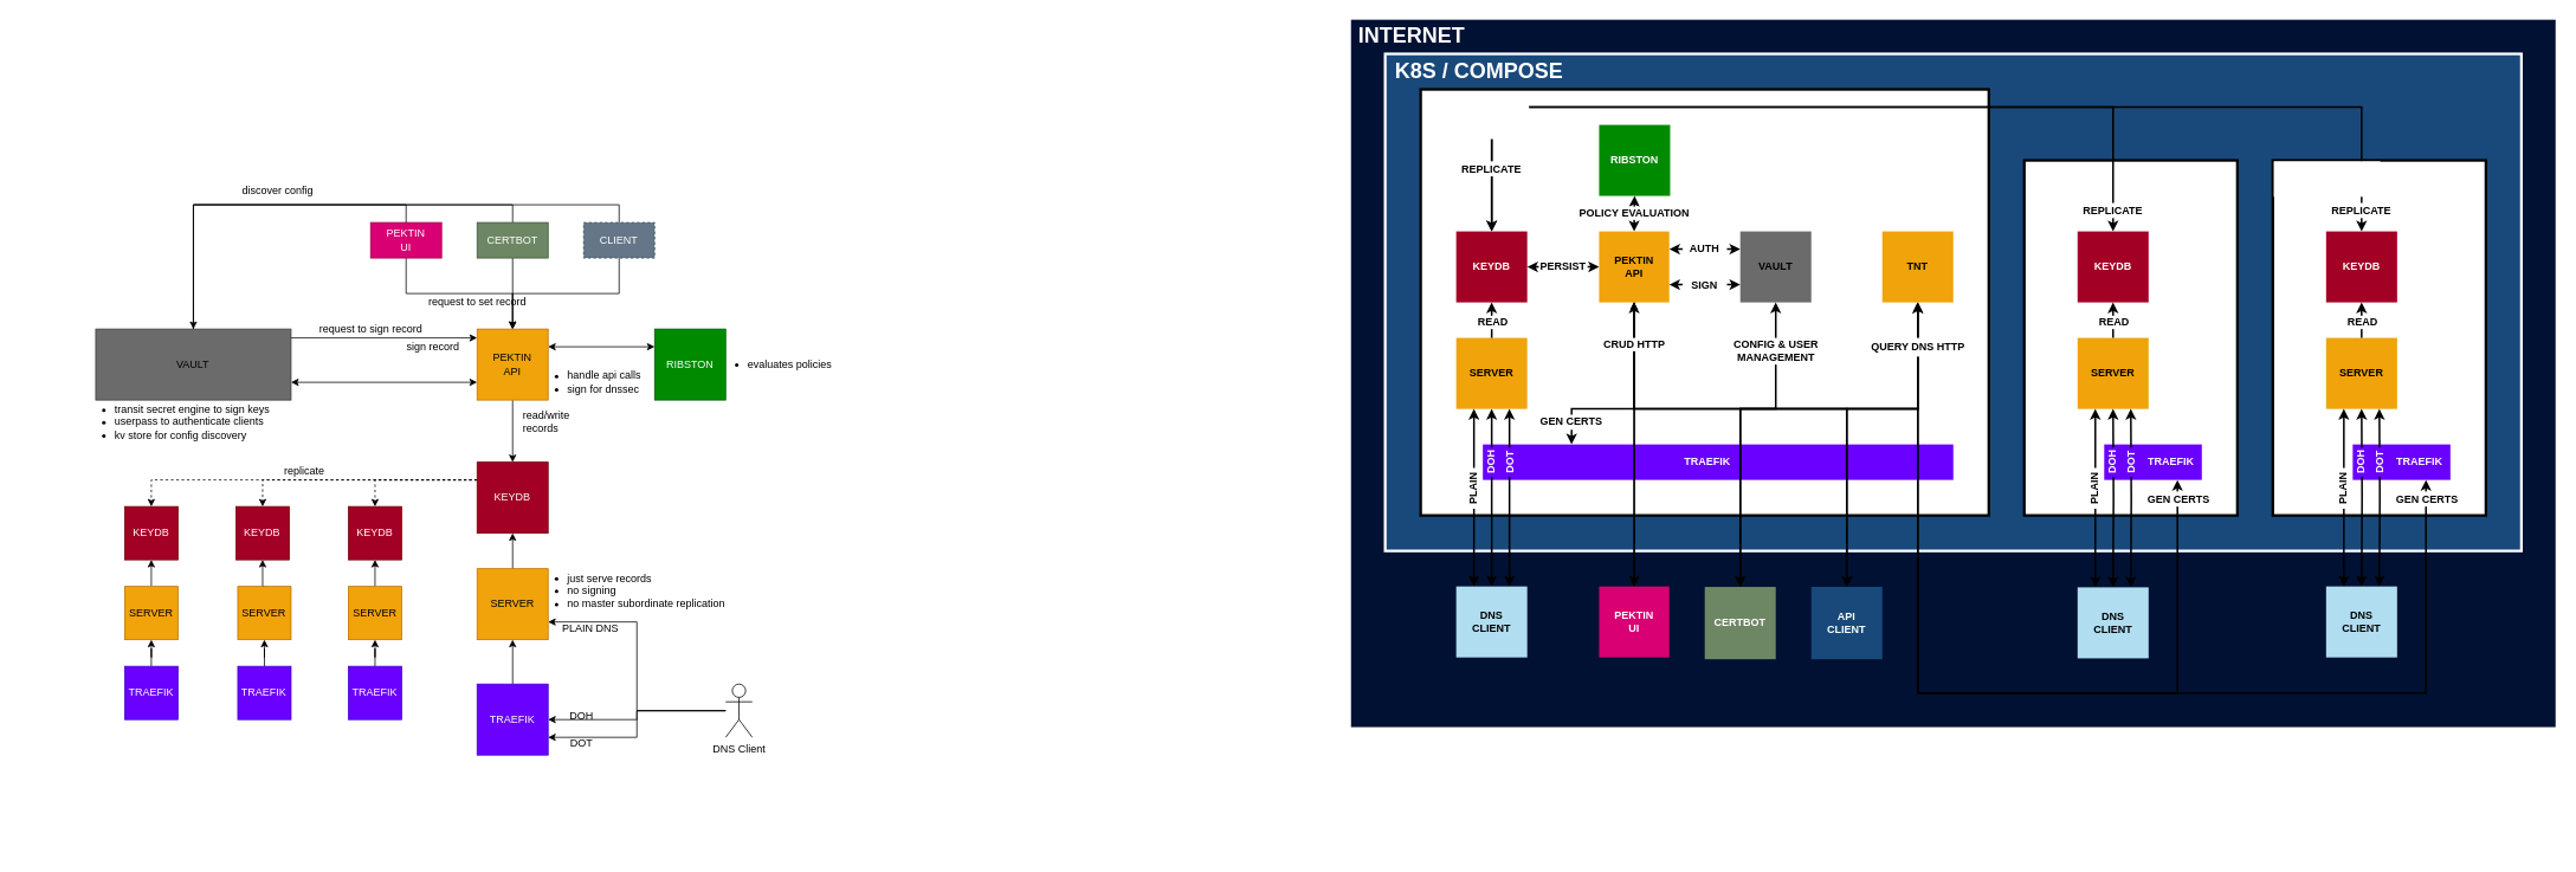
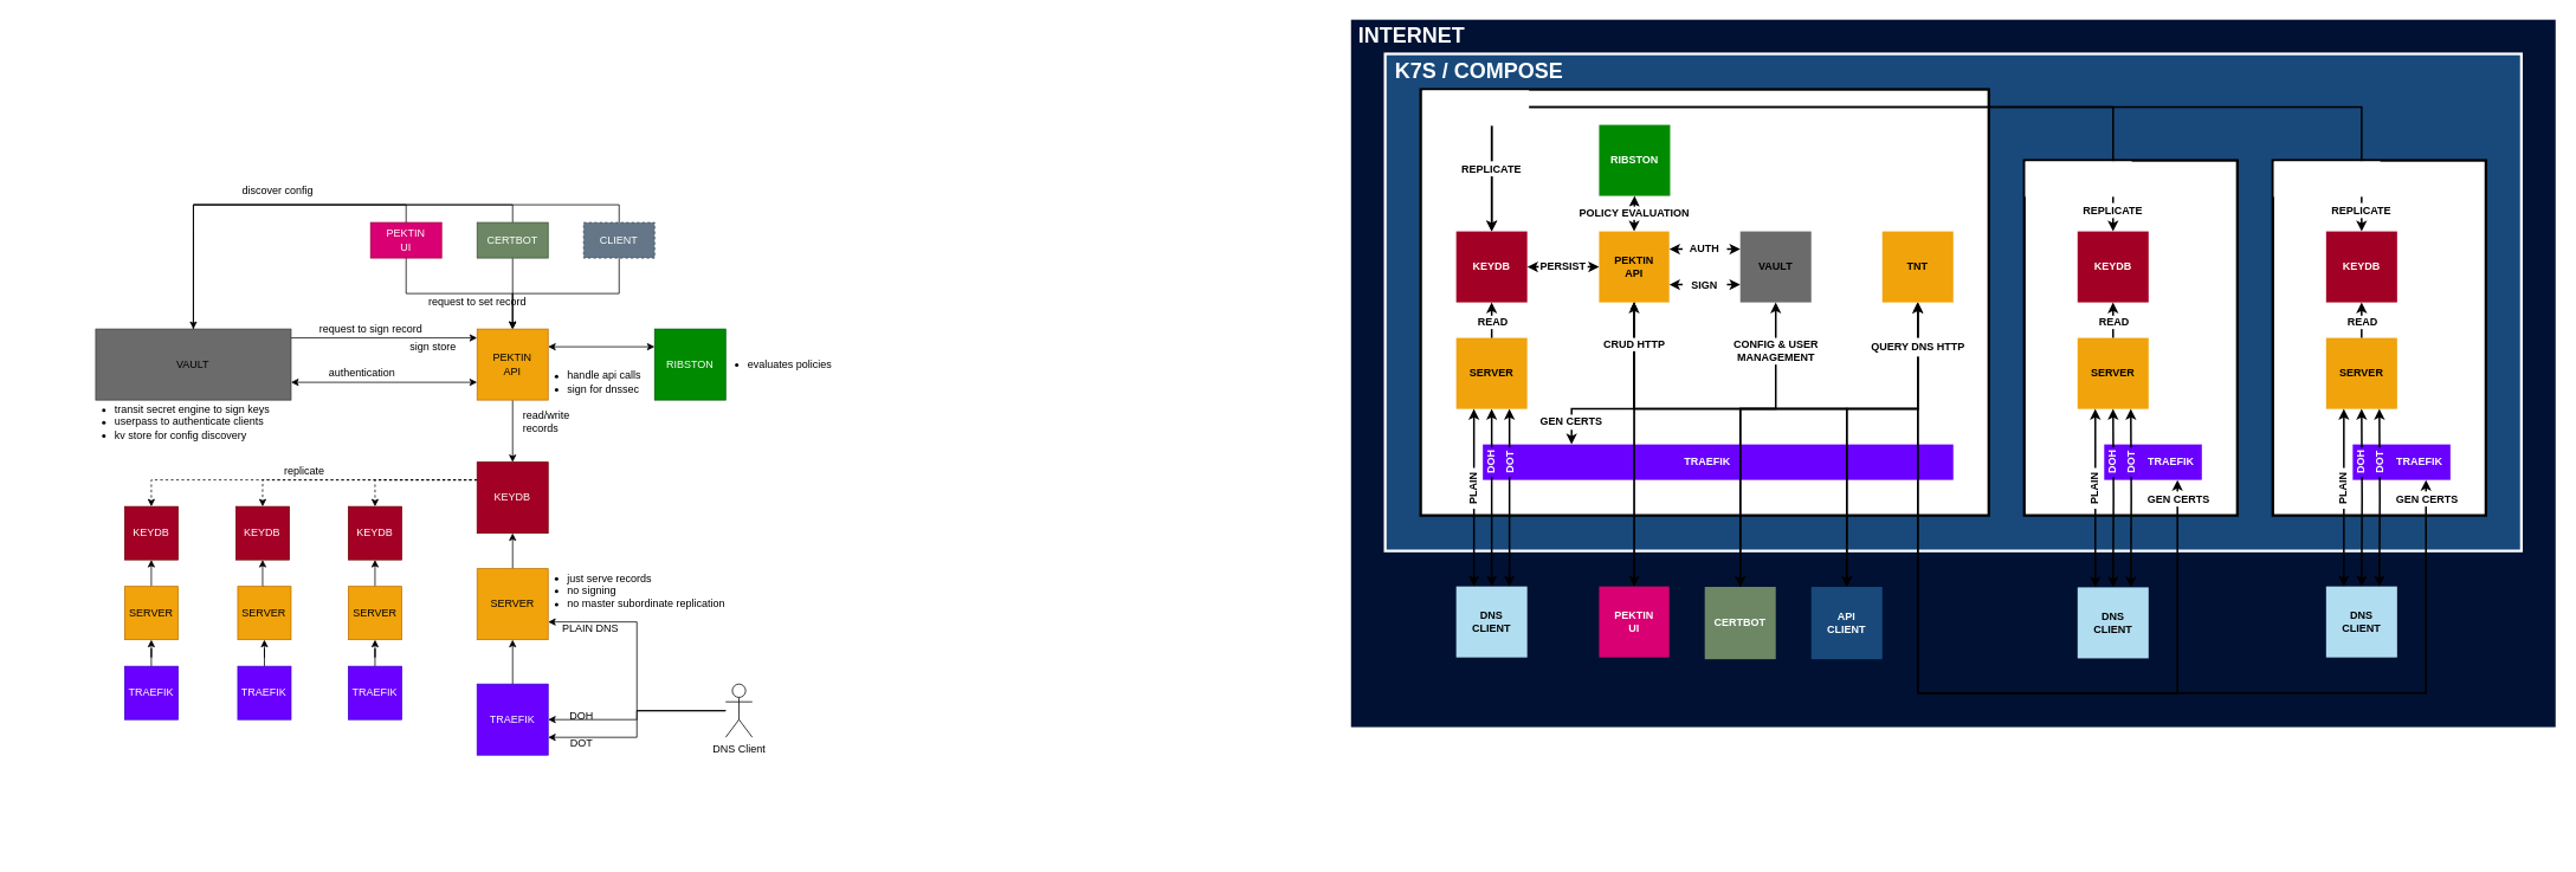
- <mxCell id="140" value="&lt;h1&gt;&lt;font color=&quot;#ffffff&quot;&gt;&lt;b&gt;K8S / COMPOSE&lt;/b&gt;&lt;/font&gt;&lt;/h1&gt;" style="text;html=1;align=center;verticalAlign=middle;whiteSpace=wrap;rounded=0;fillColor=none;" vertex="1" parent="1"><mxGeometry x="1560.5" y="60" width="210" height="40" as="geometry" /></mxCell>
+ <mxCell id="140" value="&lt;h1&gt;&lt;font color=&quot;#ffffff&quot;&gt;&lt;b&gt;K7S / COMPOSE&lt;/b&gt;&lt;/font&gt;&lt;/h1&gt;" style="text;html=1;align=center;verticalAlign=middle;whiteSpace=wrap;rounded=0;fillColor=none;" vertex="1" parent="1"><mxGeometry x="1560.5" y="60" width="210" height="40" as="geometry" /></mxCell>
- <mxCell id="132" value="&lt;h1&gt;&lt;font color=&quot;#ffffff&quot;&gt;&lt;b&gt;NODE 0&lt;/b&gt;&lt;/font&gt;&lt;/h1&gt;" style="text;html=1;align=center;verticalAlign=middle;whiteSpace=wrap;rounded=0;fillColor=default;" vertex="1" parent="1"><mxGeometry x="1602" y="116" width="120" height="40" as="geometry" /></mxCell>
+ <mxCell id="132" value="&lt;h1&gt;&lt;font color=&quot;#ffffff&quot;&gt;&lt;b&gt;NODE 0&lt;/b&gt;&lt;/font&gt;&lt;/h1&gt;" style="text;html=1;align=center;verticalAlign=middle;whiteSpace=wrap;rounded=0;fillColor=default;" vertex="1" parent="1"><mxGeometry x="1602" y="101" width="120" height="40" as="geometry" /></mxCell>
+ <mxCell id="133" value="&lt;h1&gt;&lt;font color=&quot;#ffffff&quot;&gt;&lt;b&gt;NODE 1&lt;/b&gt;&lt;/font&gt;&lt;/h1&gt;" style="text;html=1;align=center;verticalAlign=middle;whiteSpace=wrap;rounded=0;fillColor=default;" vertex="1" parent="1"><mxGeometry x="2281" y="181" width="120" height="40" as="geometry" /></mxCell>
- <mxCell id="30" value="sign record" style="text;html=1;align=center;verticalAlign=middle;resizable=0;points=[];autosize=1;strokeColor=none;" parent="1" vertex="1"><mxGeometry x="447" y="380" width="80" height="20" as="geometry" /></mxCell>
+ <mxCell id="30" value="sign store" style="text;html=1;align=center;verticalAlign=middle;resizable=0;points=[];autosize=1;strokeColor=none;" parent="1" vertex="1"><mxGeometry x="447" y="380" width="80" height="20" as="geometry" /></mxCell>
+ <mxCell id="45" value="authentication" style="text;html=1;align=center;verticalAlign=middle;resizable=0;points=[];autosize=1;strokeColor=none;" vertex="1" parent="1"><mxGeometry x="362" y="410" width="90" height="20" as="geometry" /></mxCell>
